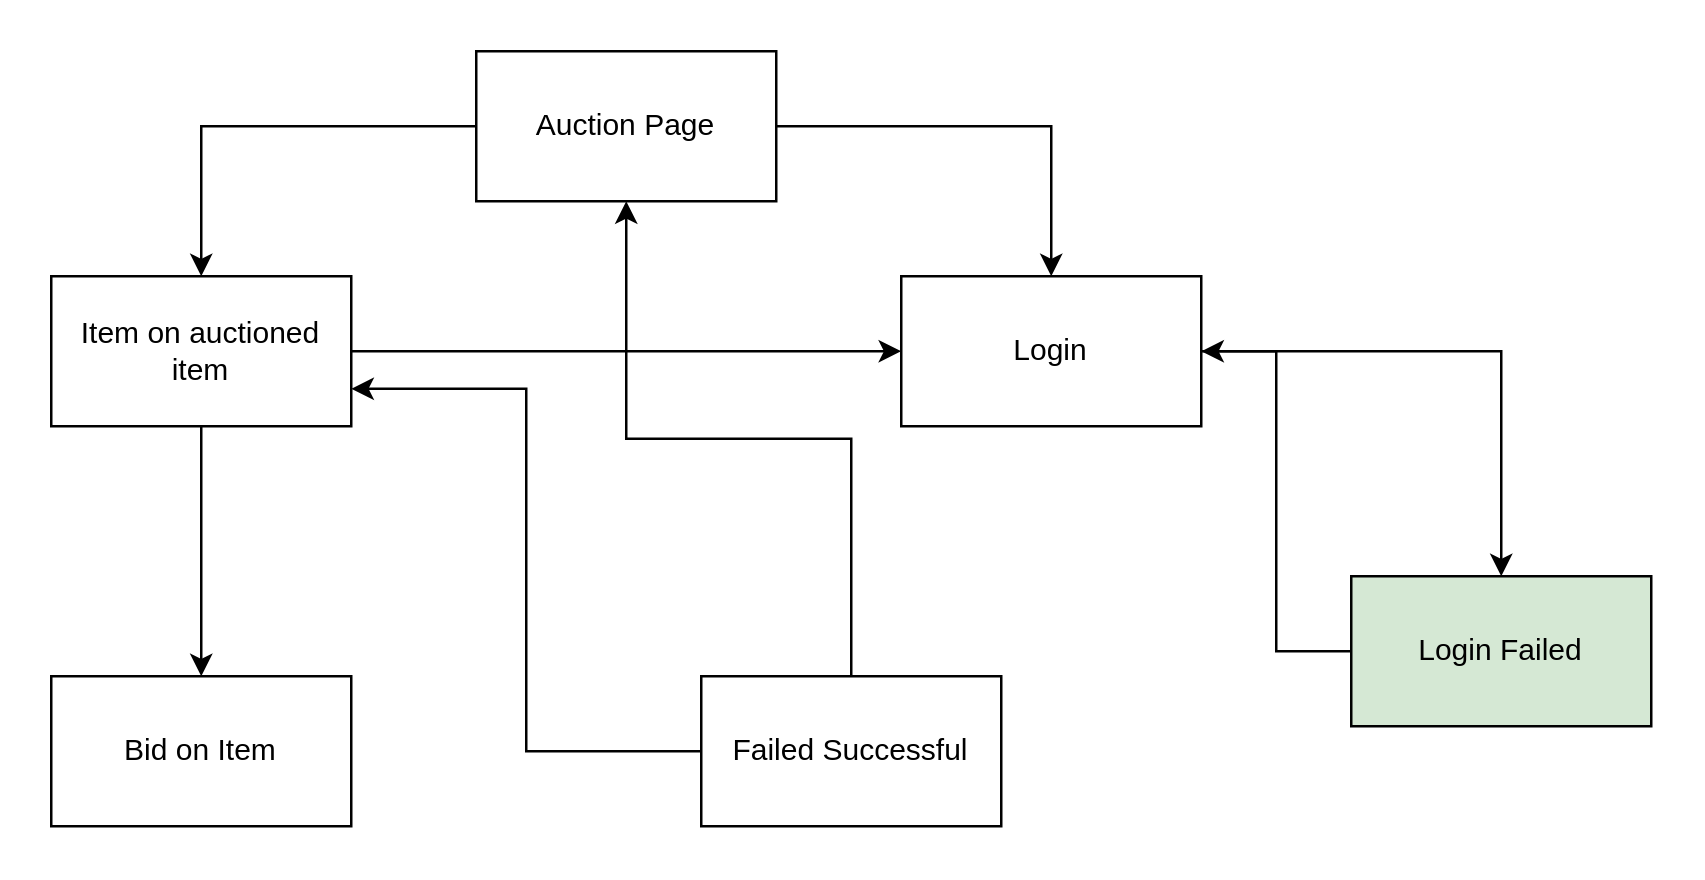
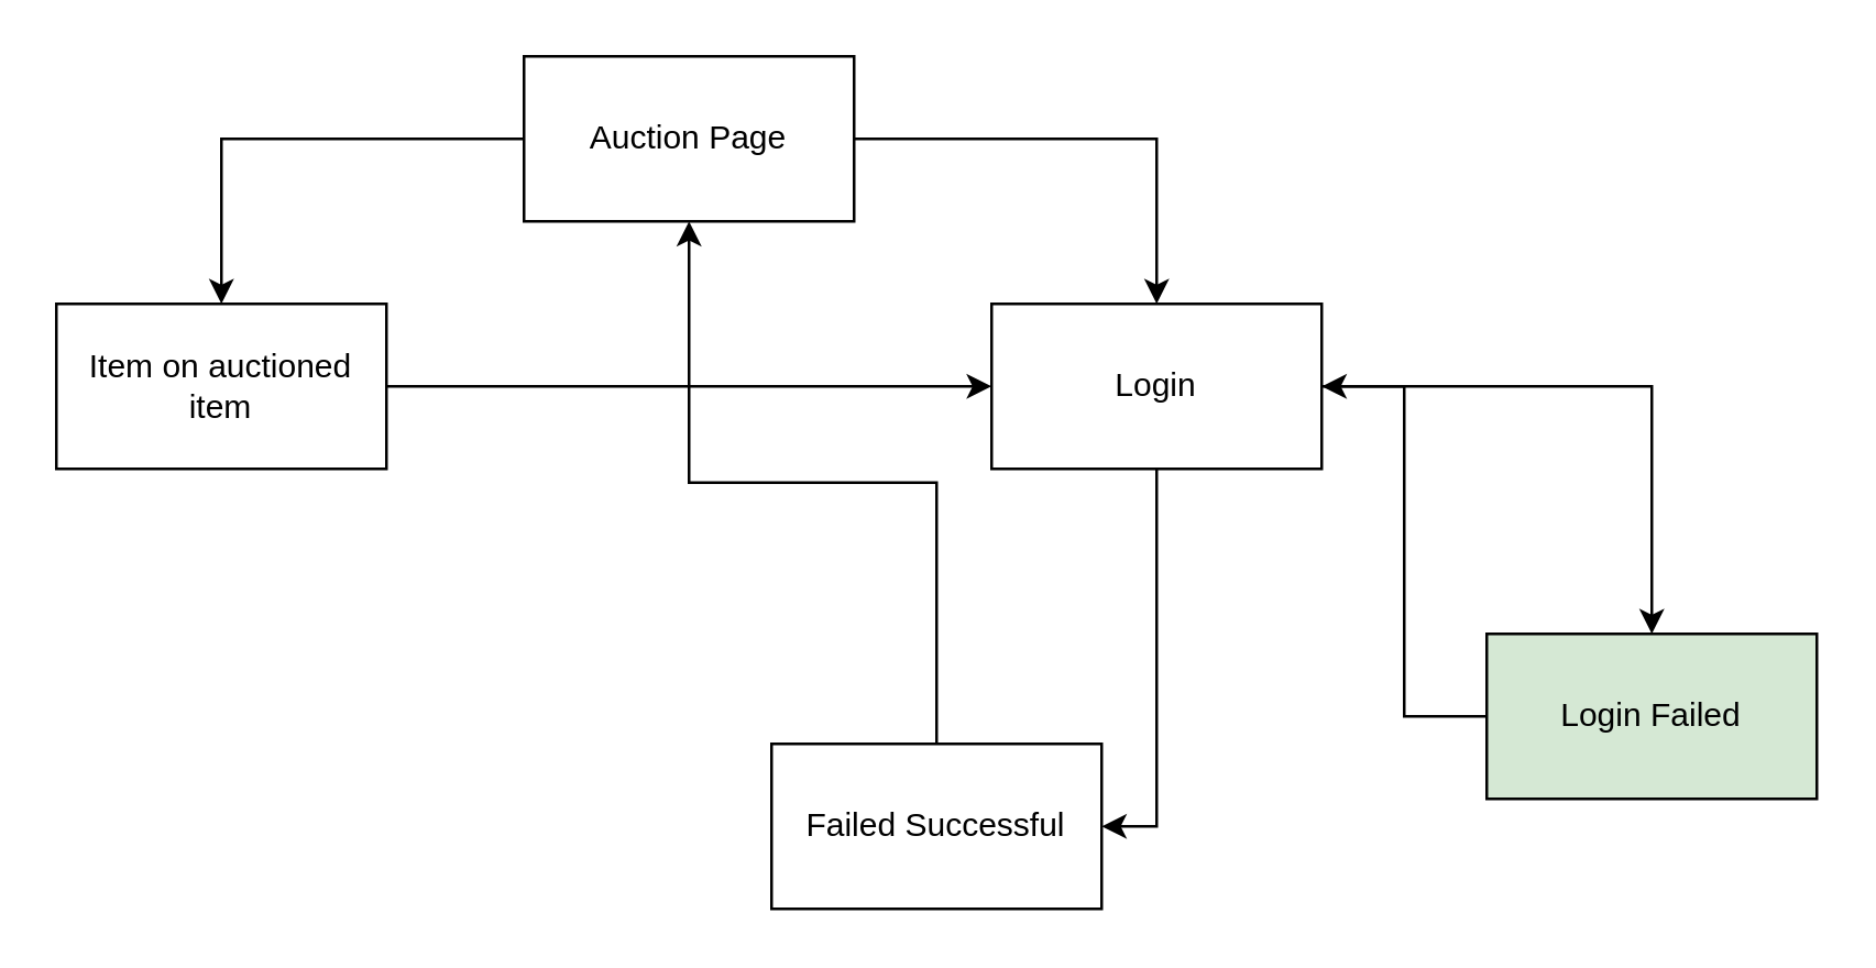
- <mxCell id="5" style="edgeStyle=orthogonalEdgeStyle;rounded=0;orthogonalLoop=1;jettySize=auto;html=1;" edge="1" parent="1" source="7" target="16"><mxGeometry relative="1" as="geometry" /></mxCell>
- <mxCell id="13" style="edgeStyle=orthogonalEdgeStyle;rounded=0;orthogonalLoop=1;jettySize=auto;html=1;entryX=1;entryY=0.75;entryDx=0;entryDy=0;" edge="1" parent="1" source="15" target="7"><mxGeometry relative="1" as="geometry" /></mxCell>
+ <mxCell id="9" style="edgeStyle=orthogonalEdgeStyle;rounded=0;orthogonalLoop=1;jettySize=auto;html=1;entryX=1;entryY=0.5;entryDx=0;entryDy=0;" edge="1" parent="1" source="10" target="15"><mxGeometry relative="1" as="geometry" /></mxCell>
- <mxCell id="16" value="Bid on Item" style="rounded=0;whiteSpace=wrap;html=1;" vertex="1" parent="1"><mxGeometry x="20" y="270" width="120" height="60" as="geometry" /></mxCell>
